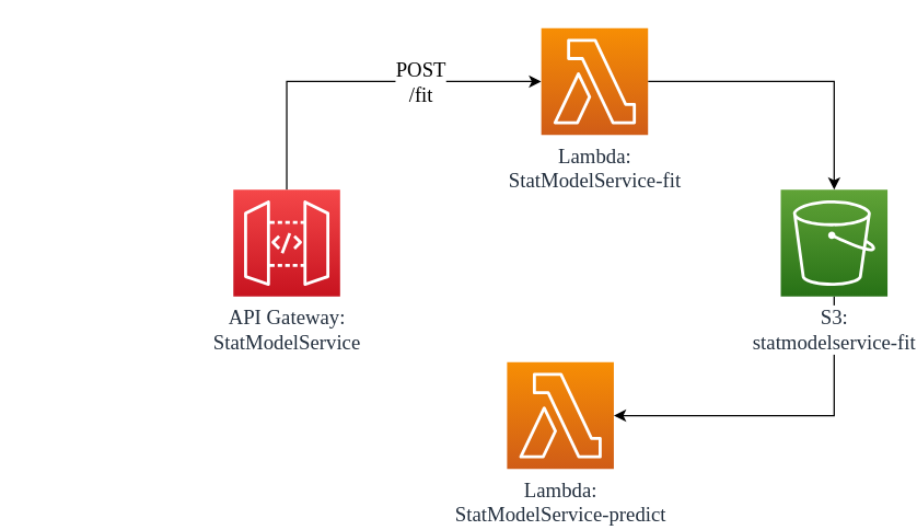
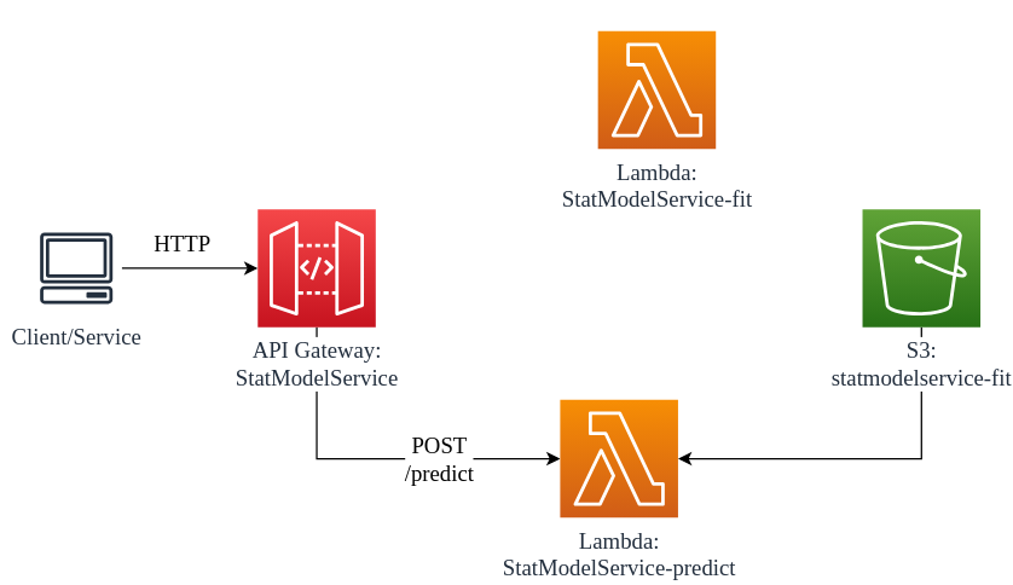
- <mxCell id="2" value="&lt;font style=&quot;font-size: 15px&quot;&gt;POST&lt;br&gt;/fit&lt;/font&gt;" style="edgeStyle=orthogonalEdgeStyle;rounded=0;orthogonalLoop=1;jettySize=auto;html=1;fontFamily=Goldman;fontSource=https%3A%2F%2Ffonts.googleapis.com%2Fcss%3Ffamily%3DGoldman;" edge="1" parent="1" source="4" target="8"><mxGeometry x="0.333" relative="1" as="geometry"><mxPoint x="209" y="98" as="sourcePoint" /><Array as="points"><mxPoint x="209" y="59" /></Array><mxPoint as="offset" /></mxGeometry></mxCell>
- <mxCell id="7" style="edgeStyle=orthogonalEdgeStyle;rounded=0;orthogonalLoop=1;jettySize=auto;html=1;" edge="1" parent="1" source="8" target="6"><mxGeometry relative="1" as="geometry"><mxPoint x="609" y="98" as="targetPoint" /><Array as="points"><mxPoint x="609" y="59" /></Array></mxGeometry></mxCell>
+ <mxCell id="11" value="&lt;font style=&quot;font-size: 15px&quot; face=&quot;Goldman&quot; data-font-src=&quot;https://fonts.googleapis.com/css?family=Goldman&quot;&gt;Client/Service&lt;/font&gt;" style="outlineConnect=0;fontColor=#232F3E;gradientColor=none;strokeColor=#232F3E;fillColor=#ffffff;dashed=0;verticalLabelPosition=bottom;verticalAlign=top;align=center;html=1;fontSize=12;fontStyle=0;aspect=fixed;shape=mxgraph.aws4.resourceIcon;resIcon=mxgraph.aws4.client;labelBackgroundColor=#ffffff;" vertex="1" parent="1"><mxGeometry x="20" y="147" width="60" height="60" as="geometry" /></mxCell>
+ <mxCell id="10" value="&lt;font style=&quot;font-size: 15px&quot; face=&quot;Goldman&quot; data-font-src=&quot;https://fonts.googleapis.com/css?family=Goldman&quot;&gt;HTTP&lt;/font&gt;" style="edgeStyle=orthogonalEdgeStyle;rounded=0;orthogonalLoop=1;jettySize=auto;html=1;" edge="1" parent="1" source="11" target="4"><mxGeometry x="-0.111" y="17" relative="1" as="geometry"><mxPoint x="90" y="178" as="sourcePoint" /><mxPoint as="offset" /></mxGeometry></mxCell>
+ <mxCell id="3" value="&lt;font face=&quot;Goldman&quot; data-font-src=&quot;https://fonts.googleapis.com/css?family=Goldman&quot; style=&quot;font-size: 15px&quot;&gt;POST&lt;br&gt;/predict&lt;/font&gt;" style="edgeStyle=orthogonalEdgeStyle;rounded=0;orthogonalLoop=1;jettySize=auto;html=1;" edge="1" parent="1" source="4" target="9"><mxGeometry x="0.355" relative="1" as="geometry"><mxPoint x="209" y="260" as="sourcePoint" /><Array as="points"><mxPoint x="209" y="303" /></Array><mxPoint as="offset" /></mxGeometry></mxCell>
